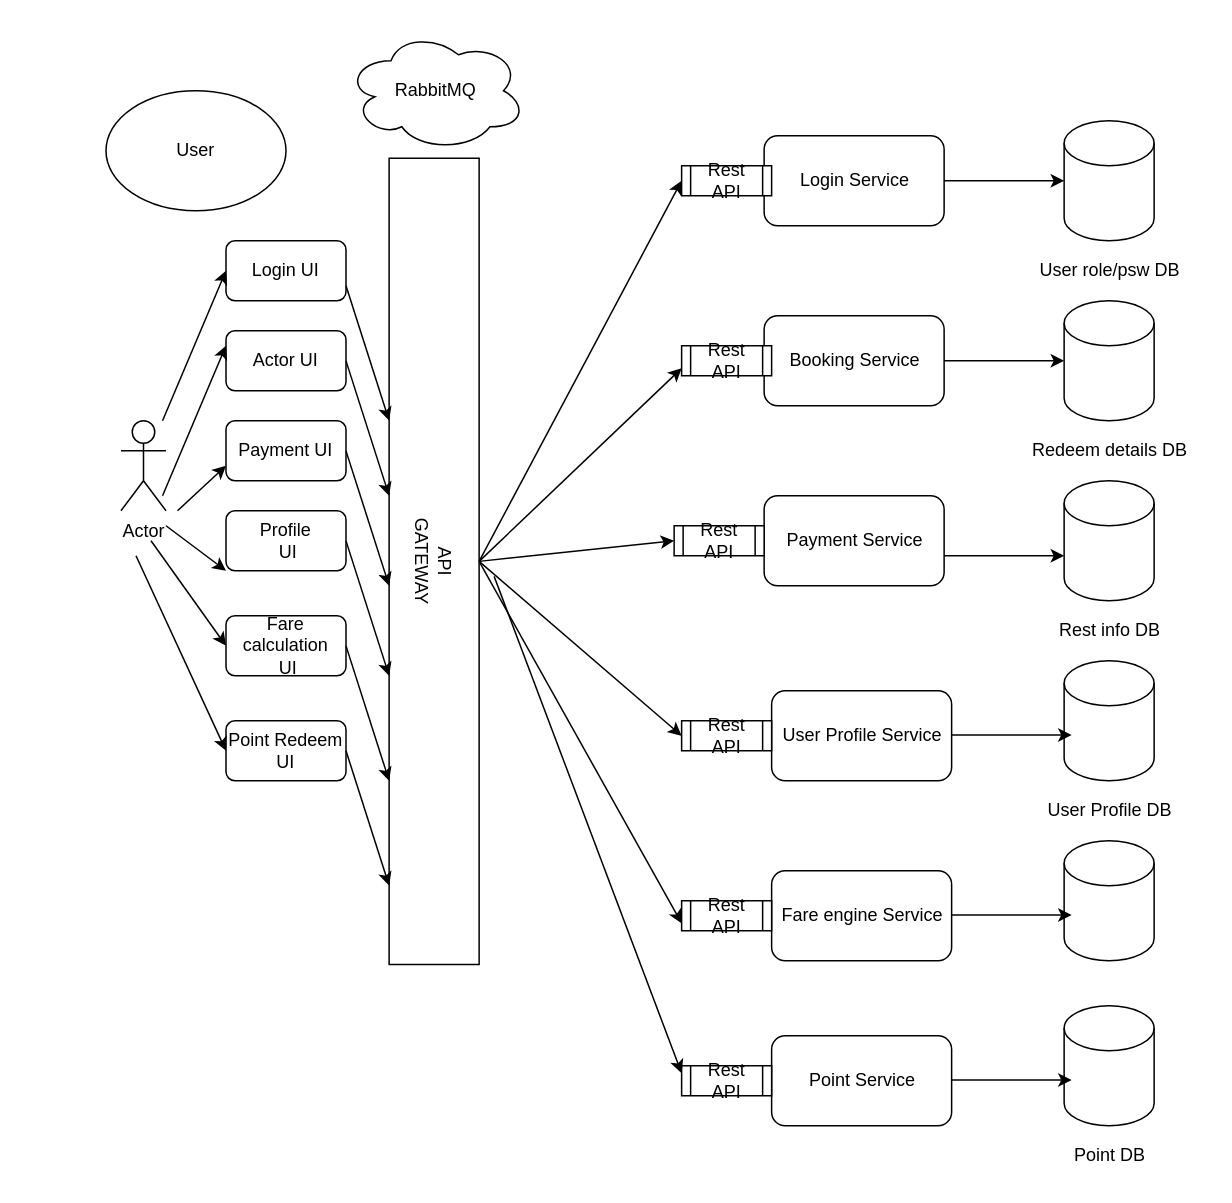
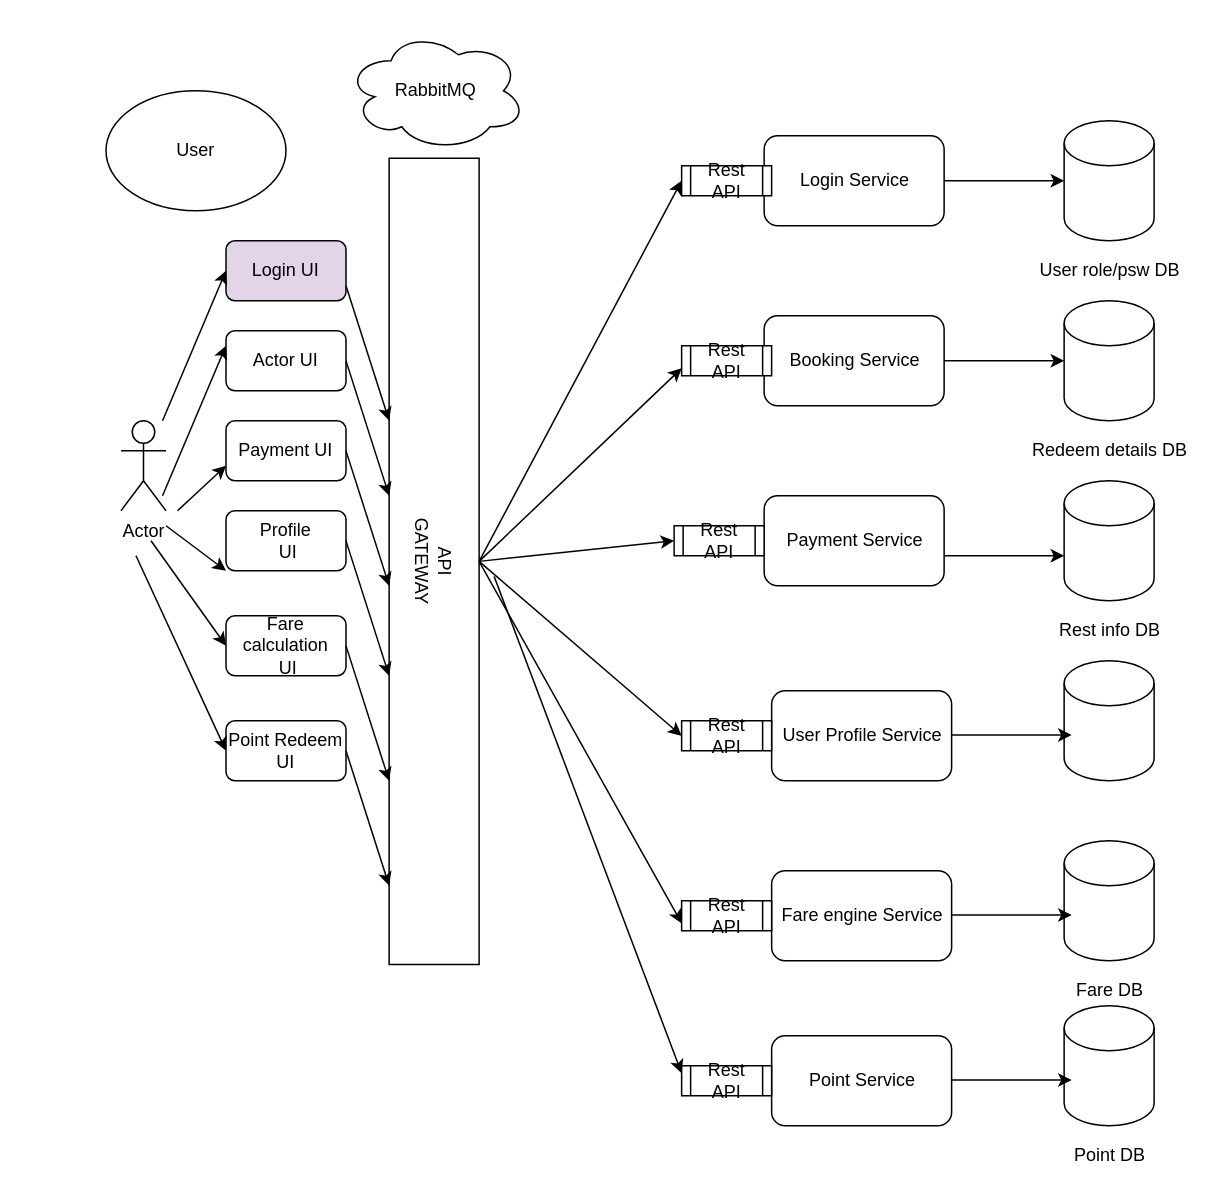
- <mxCell id="38" value="Login UI" style="rounded=1;whiteSpace=wrap;html=1;" vertex="1" parent="1"><mxGeometry x="150" y="160" width="80" height="40" as="geometry" /></mxCell>
+ <mxCell id="38" value="Login UI" style="rounded=1;whiteSpace=wrap;html=1;fillColor=#e1d5e7;" vertex="1" parent="1"><mxGeometry x="150" y="160" width="80" height="40" as="geometry" /></mxCell>
- <mxCell id="9" value="User Profile DB" style="text;html=1;resizable=0;autosize=1;align=center;verticalAlign=middle;points=[];fillColor=none;strokeColor=none;rounded=0;" vertex="1" parent="1"><mxGeometry x="688.75" y="530" width="100" height="20" as="geometry" /></mxCell>
+ <mxCell id="11" value="Fare DB" style="text;html=1;resizable=0;autosize=1;align=center;verticalAlign=middle;points=[];fillColor=none;strokeColor=none;rounded=0;" vertex="1" parent="1"><mxGeometry x="708.75" y="650" width="60" height="20" as="geometry" /></mxCell>
